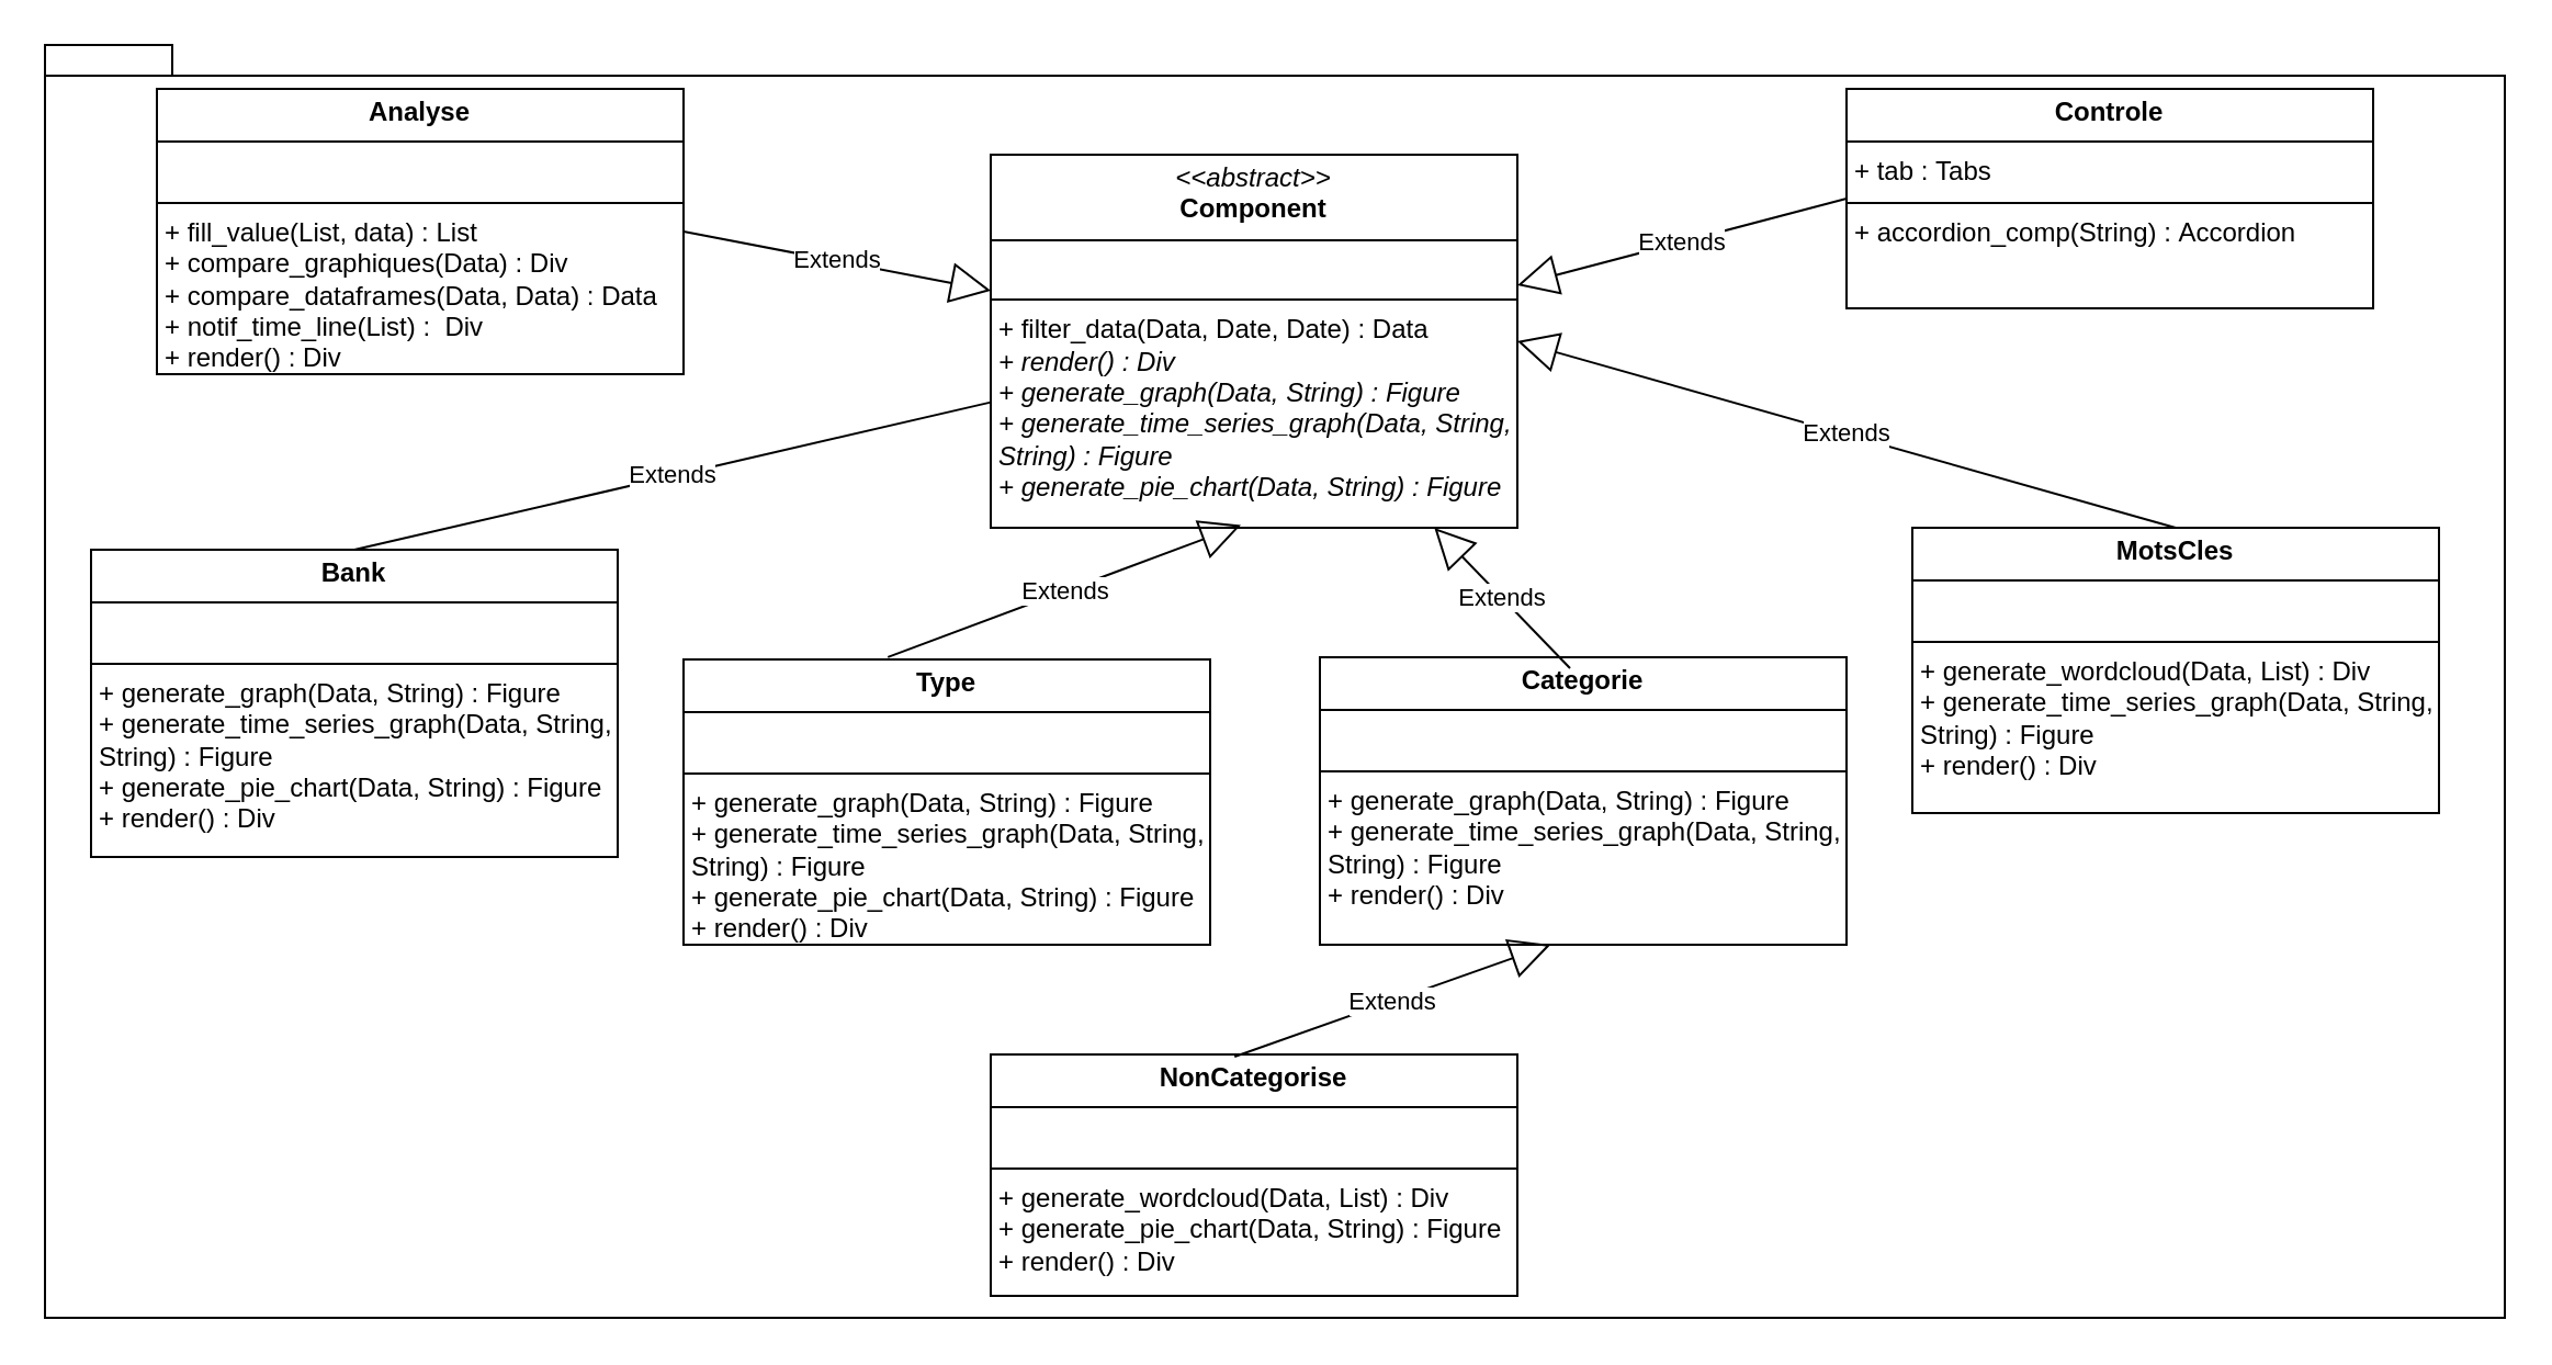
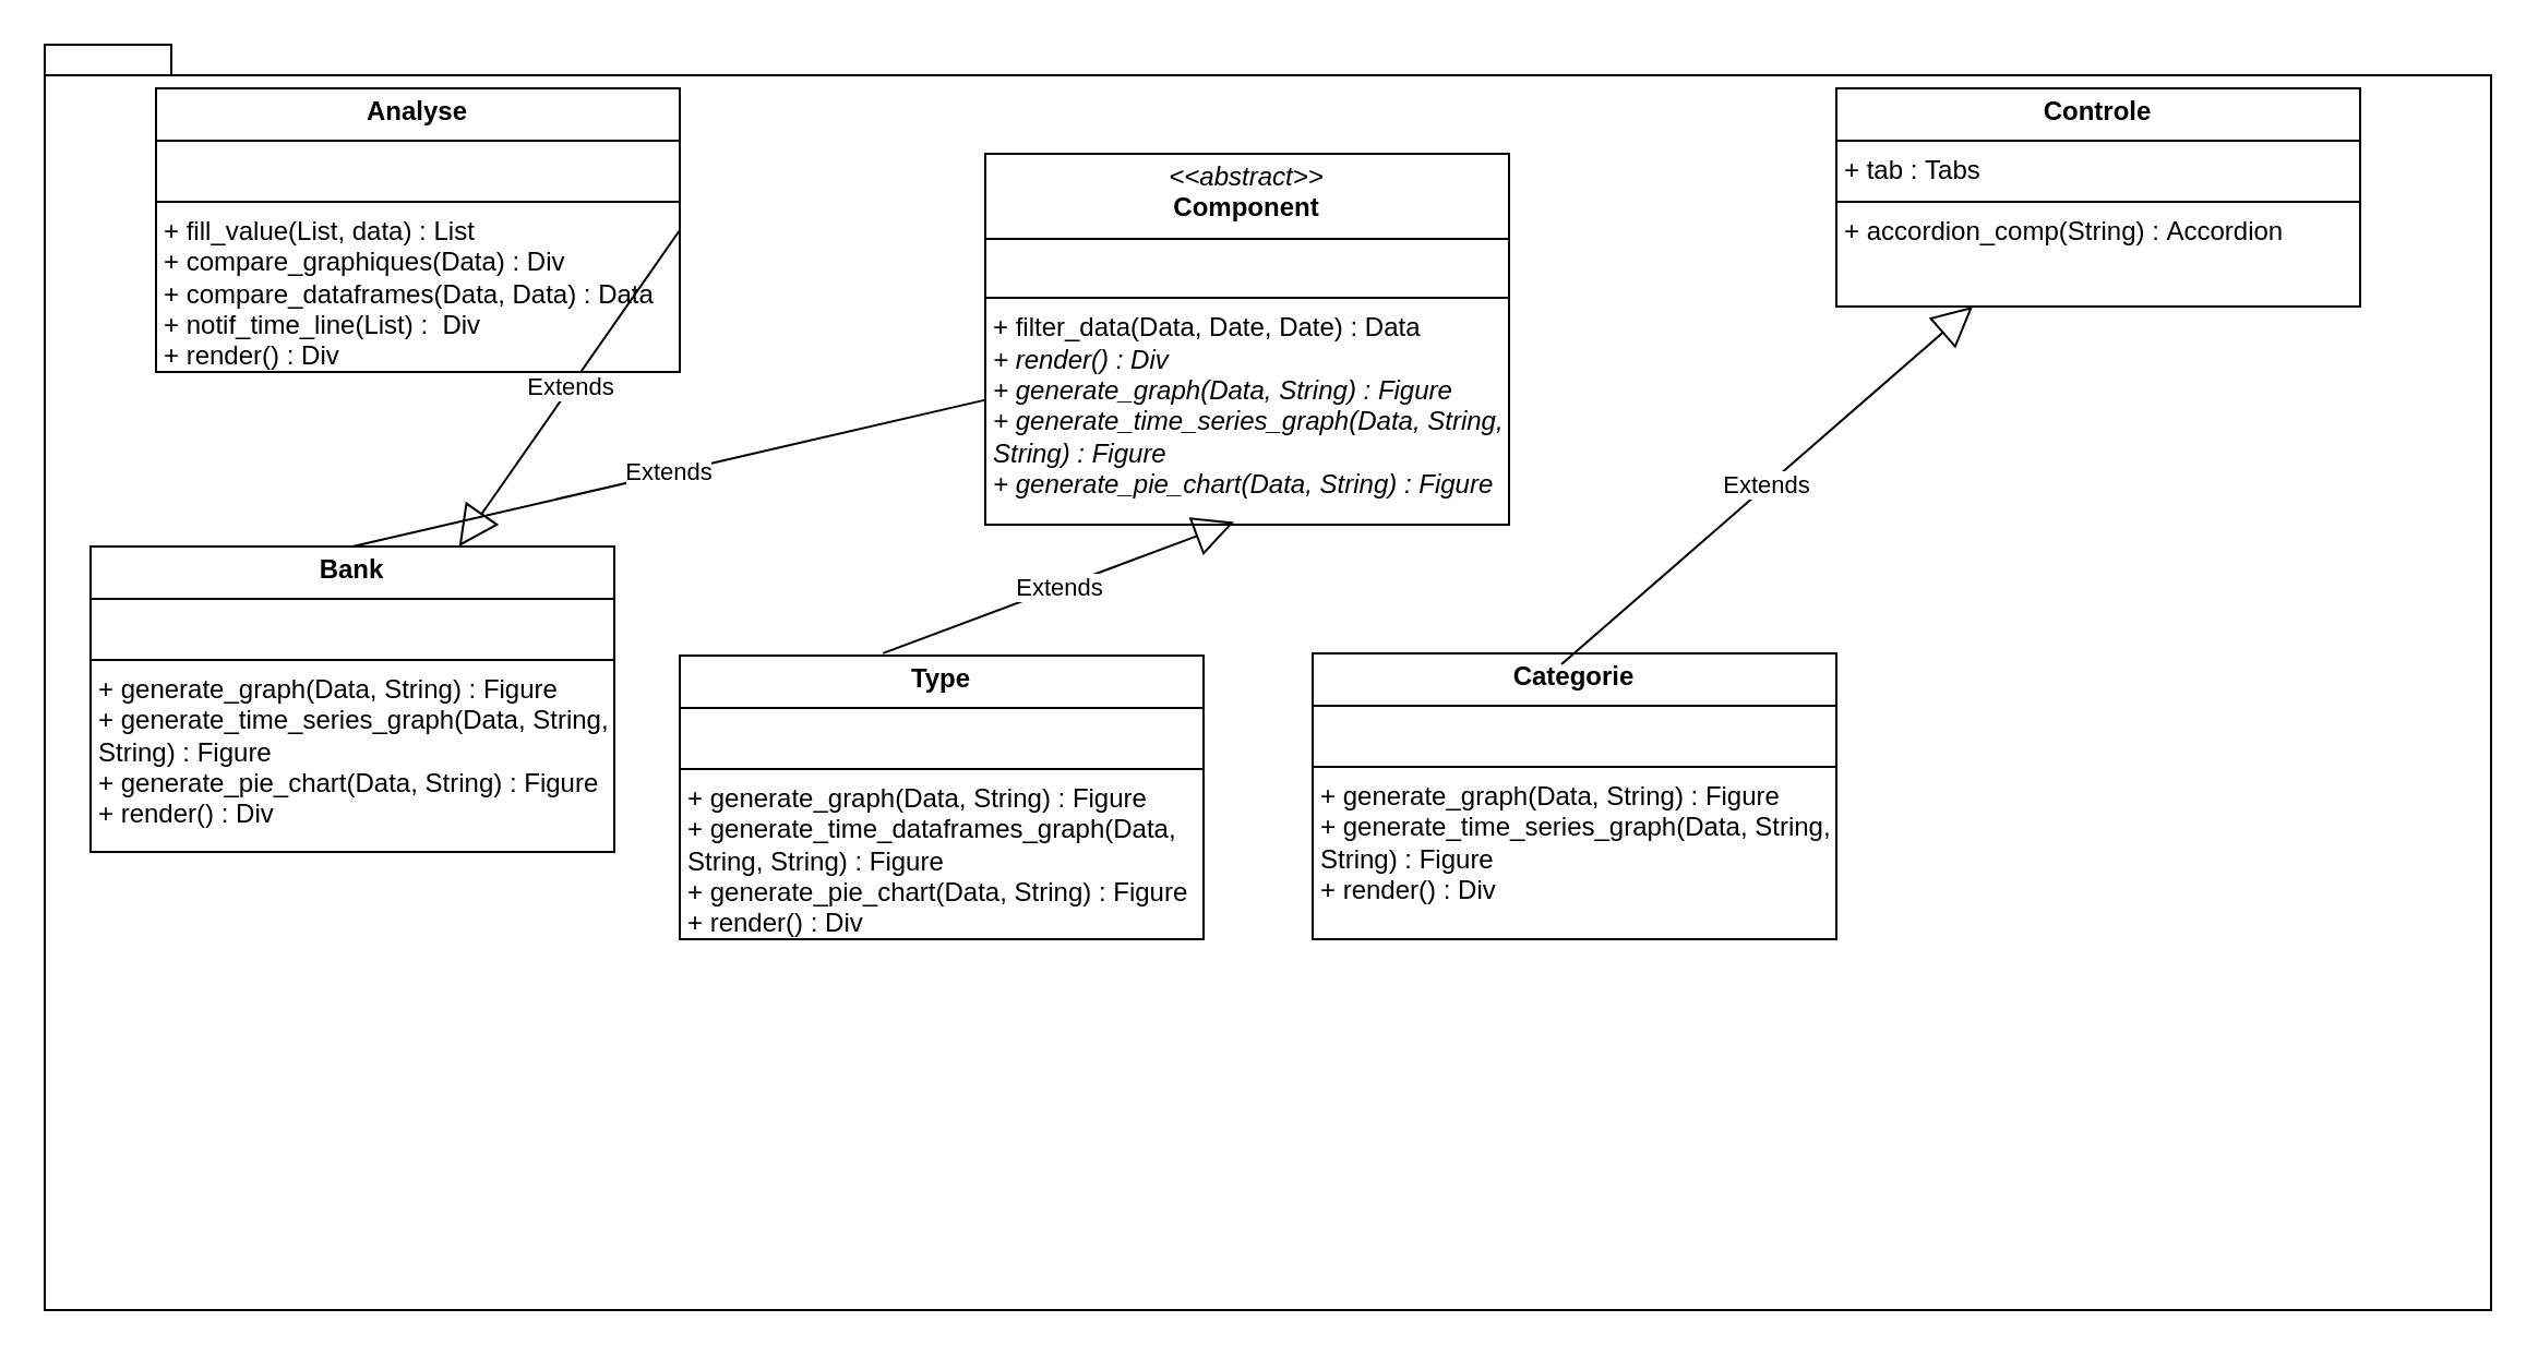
- <mxCell id="16" value="Extends" style="endArrow=block;endSize=16;endFill=0;html=1;rounded=0;exitX=0;exitY=0.5;exitDx=0;exitDy=0;entryX=1;entryY=0.35;entryDx=0;entryDy=0;entryPerimeter=0;" edge="1" parent="1" source="9" target="3"><mxGeometry width="160" relative="1" as="geometry"><mxPoint x="686" y="210" as="sourcePoint" /><mxPoint x="976" y="132" as="targetPoint" /></mxGeometry></mxCell>
- <mxCell id="15" value="Extends" style="endArrow=block;endSize=16;endFill=0;html=1;rounded=0;exitX=1;exitY=0.5;exitDx=0;exitDy=0;" edge="1" parent="1" source="4" target="3"><mxGeometry width="160" relative="1" as="geometry"><mxPoint x="291" y="148" as="sourcePoint" /><mxPoint x="581" y="70" as="targetPoint" /></mxGeometry></mxCell>
+ <mxCell id="15" value="Extends" style="endArrow=block;endSize=16;endFill=0;html=1;rounded=0;exitX=1;exitY=0.5;exitDx=0;exitDy=0;" edge="1" parent="1" source="4" target="5"><mxGeometry width="160" relative="1" as="geometry"><mxPoint x="291" y="148" as="sourcePoint" /><mxPoint x="581" y="70" as="targetPoint" /></mxGeometry></mxCell>
- <mxCell id="14" value="Extends" style="endArrow=block;endSize=16;endFill=0;html=1;rounded=0;entryX=1;entryY=0.5;entryDx=0;entryDy=0;exitX=0.5;exitY=0;exitDx=0;exitDy=0;" edge="1" parent="1" source="7" target="3"><mxGeometry width="160" relative="1" as="geometry"><mxPoint x="786" y="170" as="sourcePoint" /><mxPoint x="1076" y="92" as="targetPoint" /></mxGeometry></mxCell>
- <mxCell id="13" value="Extends" style="endArrow=block;endSize=16;endFill=0;html=1;rounded=0;exitX=0.475;exitY=0.038;exitDx=0;exitDy=0;exitPerimeter=0;" edge="1" parent="1" source="6" target="3"><mxGeometry width="160" relative="1" as="geometry"><mxPoint x="676" y="248" as="sourcePoint" /><mxPoint x="966" y="170" as="targetPoint" /></mxGeometry></mxCell>
+ <mxCell id="13" value="Extends" style="endArrow=block;endSize=16;endFill=0;html=1;rounded=0;exitX=0.475;exitY=0.038;exitDx=0;exitDy=0;exitPerimeter=0;" edge="1" parent="1" source="6" target="9"><mxGeometry width="160" relative="1" as="geometry"><mxPoint x="676" y="248" as="sourcePoint" /><mxPoint x="966" y="170" as="targetPoint" /></mxGeometry></mxCell>
- <mxCell id="7" value="&lt;p style=&quot;margin:0px;margin-top:4px;text-align:center;&quot;&gt;&lt;b&gt;MotsCles&lt;/b&gt;&lt;/p&gt;&lt;hr size=&quot;1&quot; style=&quot;border-style:solid;&quot;&gt;&lt;p style=&quot;margin:0px;margin-left:4px;&quot;&gt;&lt;br&gt;&lt;/p&gt;&lt;hr size=&quot;1&quot; style=&quot;border-style:solid;&quot;&gt;&lt;p style=&quot;margin: 0px 0px 0px 4px;&quot;&gt;+ generate_wordcloud(Data, List) : Div&lt;/p&gt;&lt;p style=&quot;margin: 0px 0px 0px 4px;&quot;&gt;+&amp;nbsp;generate_time_series_graph(Data, String, String) : Figure&lt;/p&gt;&lt;p style=&quot;margin: 0px 0px 0px 4px;&quot;&gt;+ render() : Div&lt;br&gt;&lt;/p&gt;" style="verticalAlign=top;align=left;overflow=fill;html=1;whiteSpace=wrap;" vertex="1" parent="1"><mxGeometry x="871" y="240" width="240" height="130" as="geometry" /></mxCell>
- <mxCell id="8" value="&lt;p style=&quot;margin:0px;margin-top:4px;text-align:center;&quot;&gt;&lt;b&gt;Type&lt;/b&gt;&lt;/p&gt;&lt;hr size=&quot;1&quot; style=&quot;border-style:solid;&quot;&gt;&lt;p style=&quot;margin:0px;margin-left:4px;&quot;&gt;&lt;br&gt;&lt;/p&gt;&lt;hr size=&quot;1&quot; style=&quot;border-style:solid;&quot;&gt;&lt;p style=&quot;margin: 0px 0px 0px 4px;&quot;&gt;+ generate_graph(Data, String) : Figure&lt;/p&gt;&lt;p style=&quot;margin: 0px 0px 0px 4px;&quot;&gt;+&amp;nbsp;generate_time_series_graph(Data, String, String) : Figure&lt;/p&gt;&lt;p style=&quot;margin: 0px 0px 0px 4px;&quot;&gt;+&amp;nbsp;generate_pie_chart(Data, String) : Figure&lt;/p&gt;&lt;p style=&quot;margin: 0px 0px 0px 4px;&quot;&gt;+ render() : Div&lt;br&gt;&lt;/p&gt;" style="verticalAlign=top;align=left;overflow=fill;html=1;whiteSpace=wrap;" vertex="1" parent="1"><mxGeometry x="311" y="300" width="240" height="130" as="geometry" /></mxCell>
+ <mxCell id="8" value="&lt;p style=&quot;margin:0px;margin-top:4px;text-align:center;&quot;&gt;&lt;b&gt;Type&lt;/b&gt;&lt;/p&gt;&lt;hr size=&quot;1&quot; style=&quot;border-style:solid;&quot;&gt;&lt;p style=&quot;margin:0px;margin-left:4px;&quot;&gt;&lt;br&gt;&lt;/p&gt;&lt;hr size=&quot;1&quot; style=&quot;border-style:solid;&quot;&gt;&lt;p style=&quot;margin: 0px 0px 0px 4px;&quot;&gt;+ generate_graph(Data, String) : Figure&lt;/p&gt;&lt;p style=&quot;margin: 0px 0px 0px 4px;&quot;&gt;+&amp;nbsp;generate_time_dataframes_graph(Data, String, String) : Figure&lt;/p&gt;&lt;p style=&quot;margin: 0px 0px 0px 4px;&quot;&gt;+&amp;nbsp;generate_pie_chart(Data, String) : Figure&lt;/p&gt;&lt;p style=&quot;margin: 0px 0px 0px 4px;&quot;&gt;+ render() : Div&lt;br&gt;&lt;/p&gt;" style="verticalAlign=top;align=left;overflow=fill;html=1;whiteSpace=wrap;" vertex="1" parent="1"><mxGeometry x="311" y="300" width="240" height="130" as="geometry" /></mxCell>
- <mxCell id="17" value="Extends" style="endArrow=block;endSize=16;endFill=0;html=1;rounded=0;exitX=0.463;exitY=0.009;exitDx=0;exitDy=0;exitPerimeter=0;entryX=0.438;entryY=1;entryDx=0;entryDy=0;entryPerimeter=0;" edge="1" parent="1" source="10" target="6"><mxGeometry width="160" relative="1" as="geometry"><mxPoint x="616" y="458" as="sourcePoint" /><mxPoint x="906" y="380" as="targetPoint" /></mxGeometry></mxCell>
- <mxCell id="10" value="&lt;p style=&quot;margin:0px;margin-top:4px;text-align:center;&quot;&gt;&lt;b&gt;NonCategorise&lt;/b&gt;&lt;/p&gt;&lt;hr size=&quot;1&quot; style=&quot;border-style:solid;&quot;&gt;&lt;p style=&quot;margin:0px;margin-left:4px;&quot;&gt;&lt;br&gt;&lt;/p&gt;&lt;hr size=&quot;1&quot; style=&quot;border-style:solid;&quot;&gt;&lt;p style=&quot;margin: 0px 0px 0px 4px;&quot;&gt;+ generate_wordcloud(Data, List) : Div&lt;/p&gt;&lt;p style=&quot;margin:0px;margin-left:4px;&quot;&gt;+&amp;nbsp;generate_pie_chart(Data, String) : Figure&lt;br&gt;&lt;/p&gt;&lt;p style=&quot;margin:0px;margin-left:4px;&quot;&gt;+ render() : Div&lt;br&gt;&lt;/p&gt;" style="verticalAlign=top;align=left;overflow=fill;html=1;whiteSpace=wrap;" vertex="1" parent="1"><mxGeometry x="451" y="480" width="240" height="110" as="geometry" /></mxCell>
